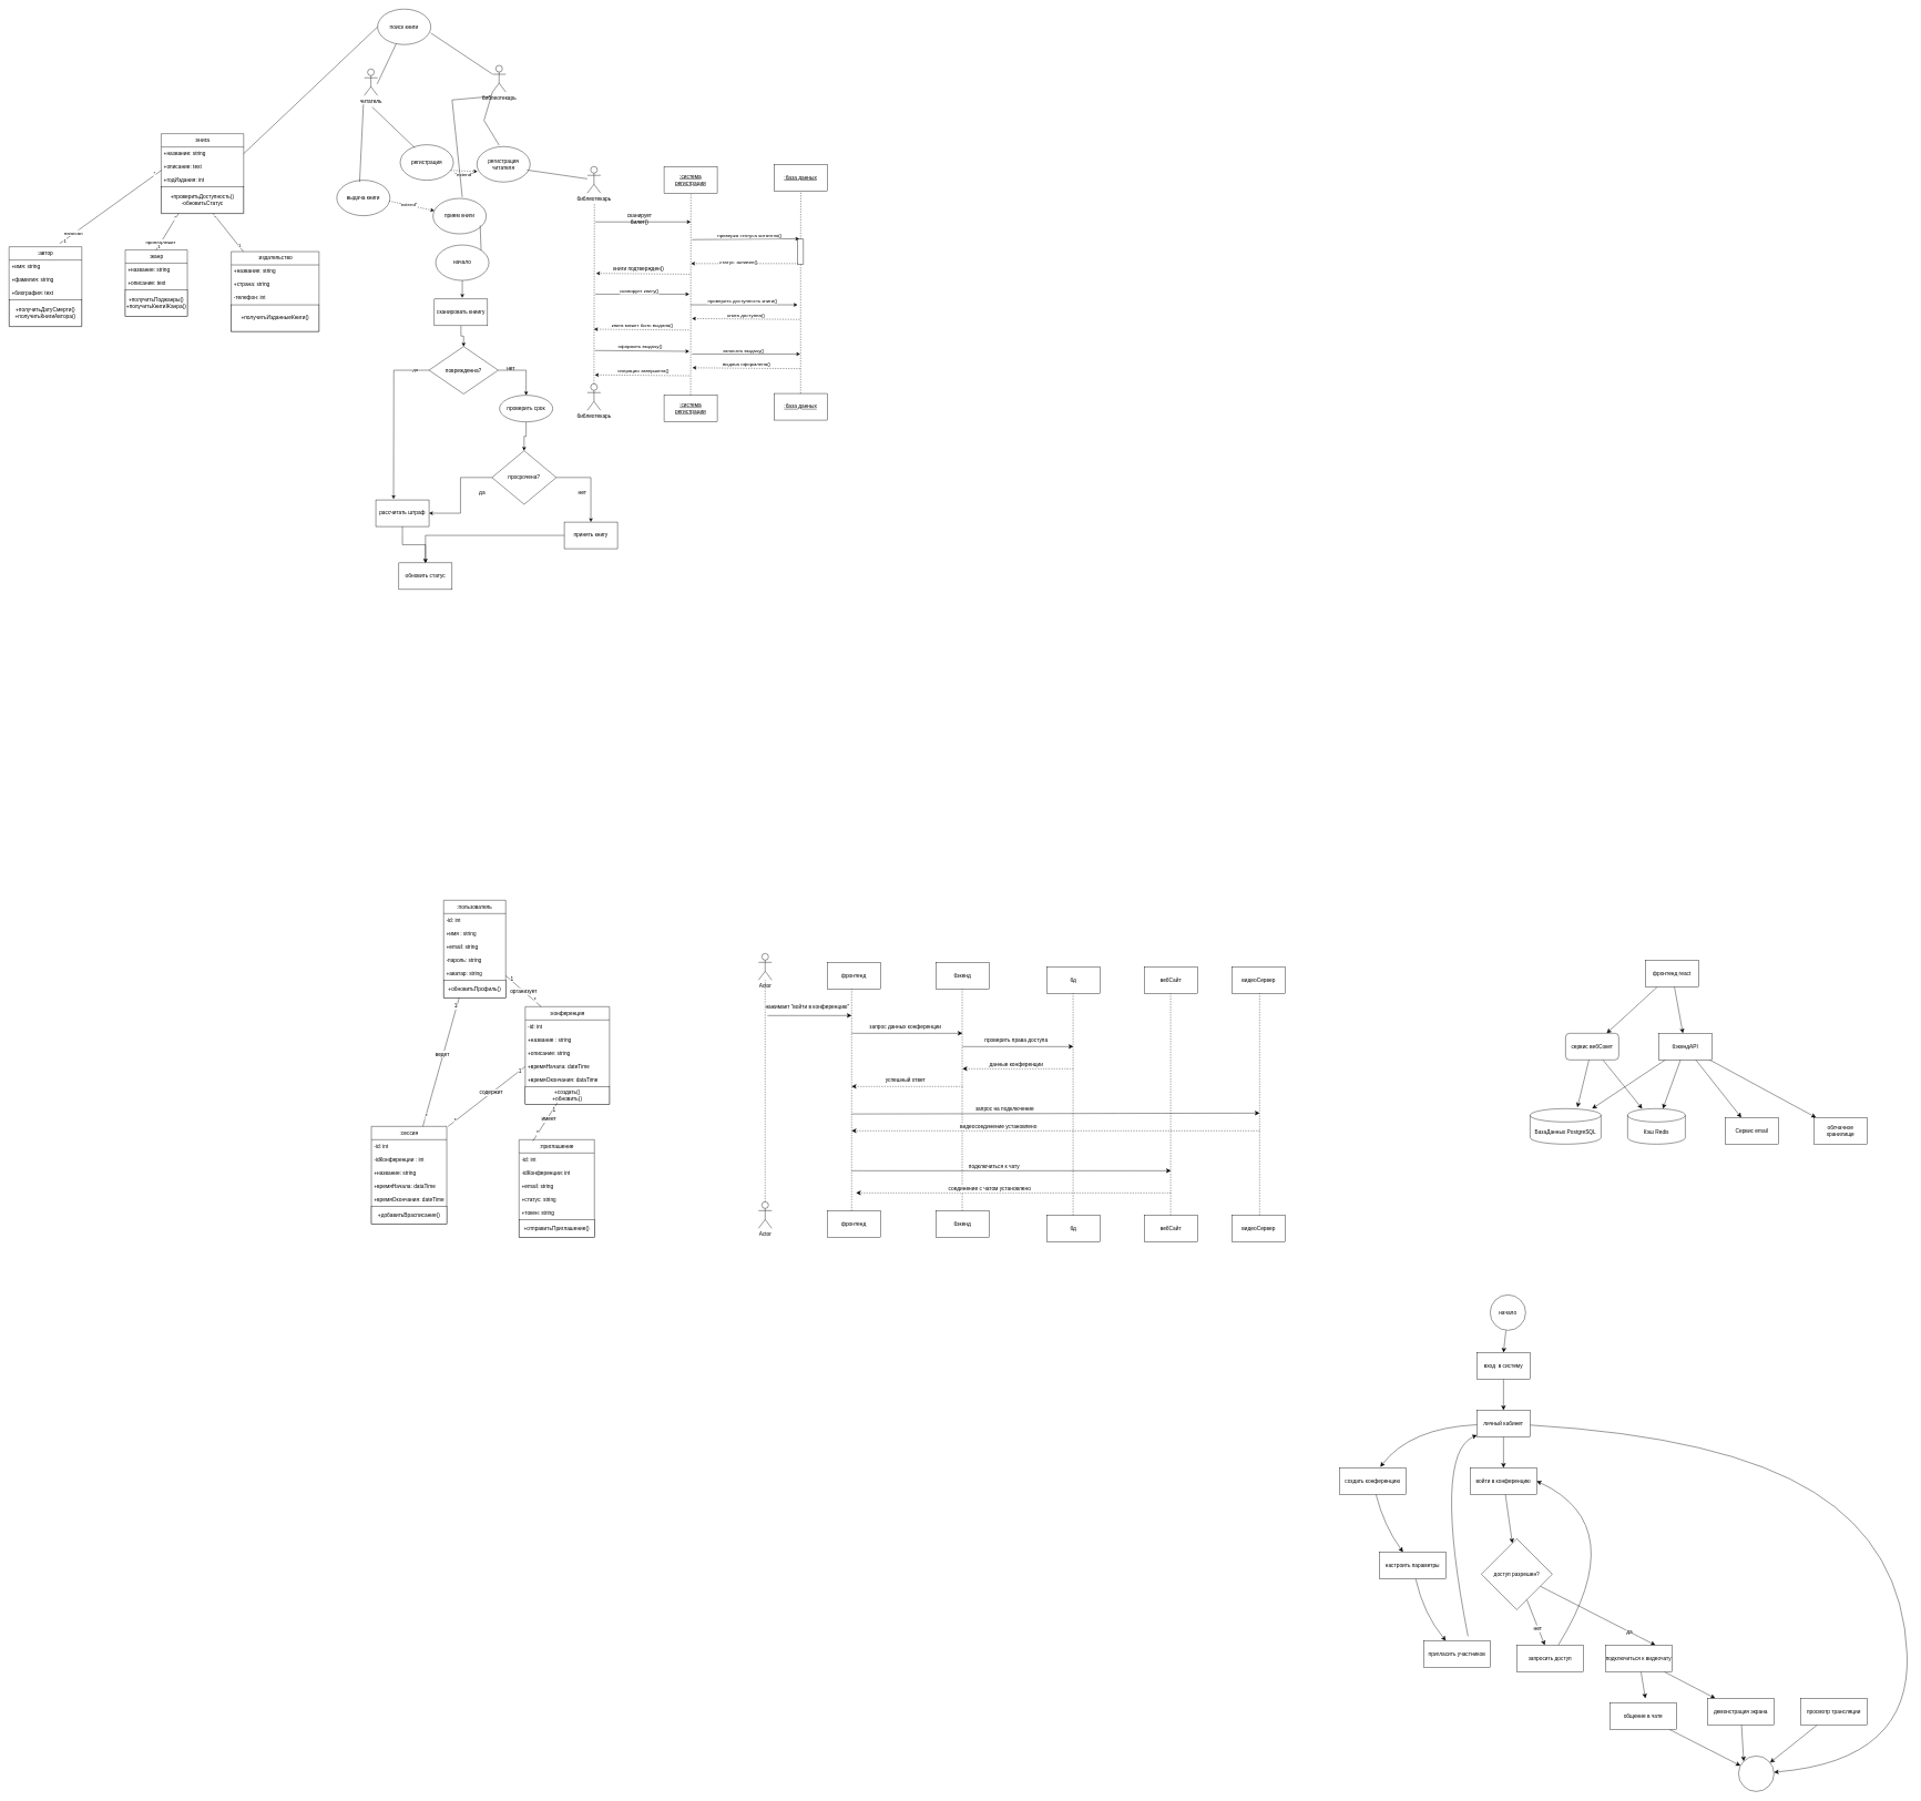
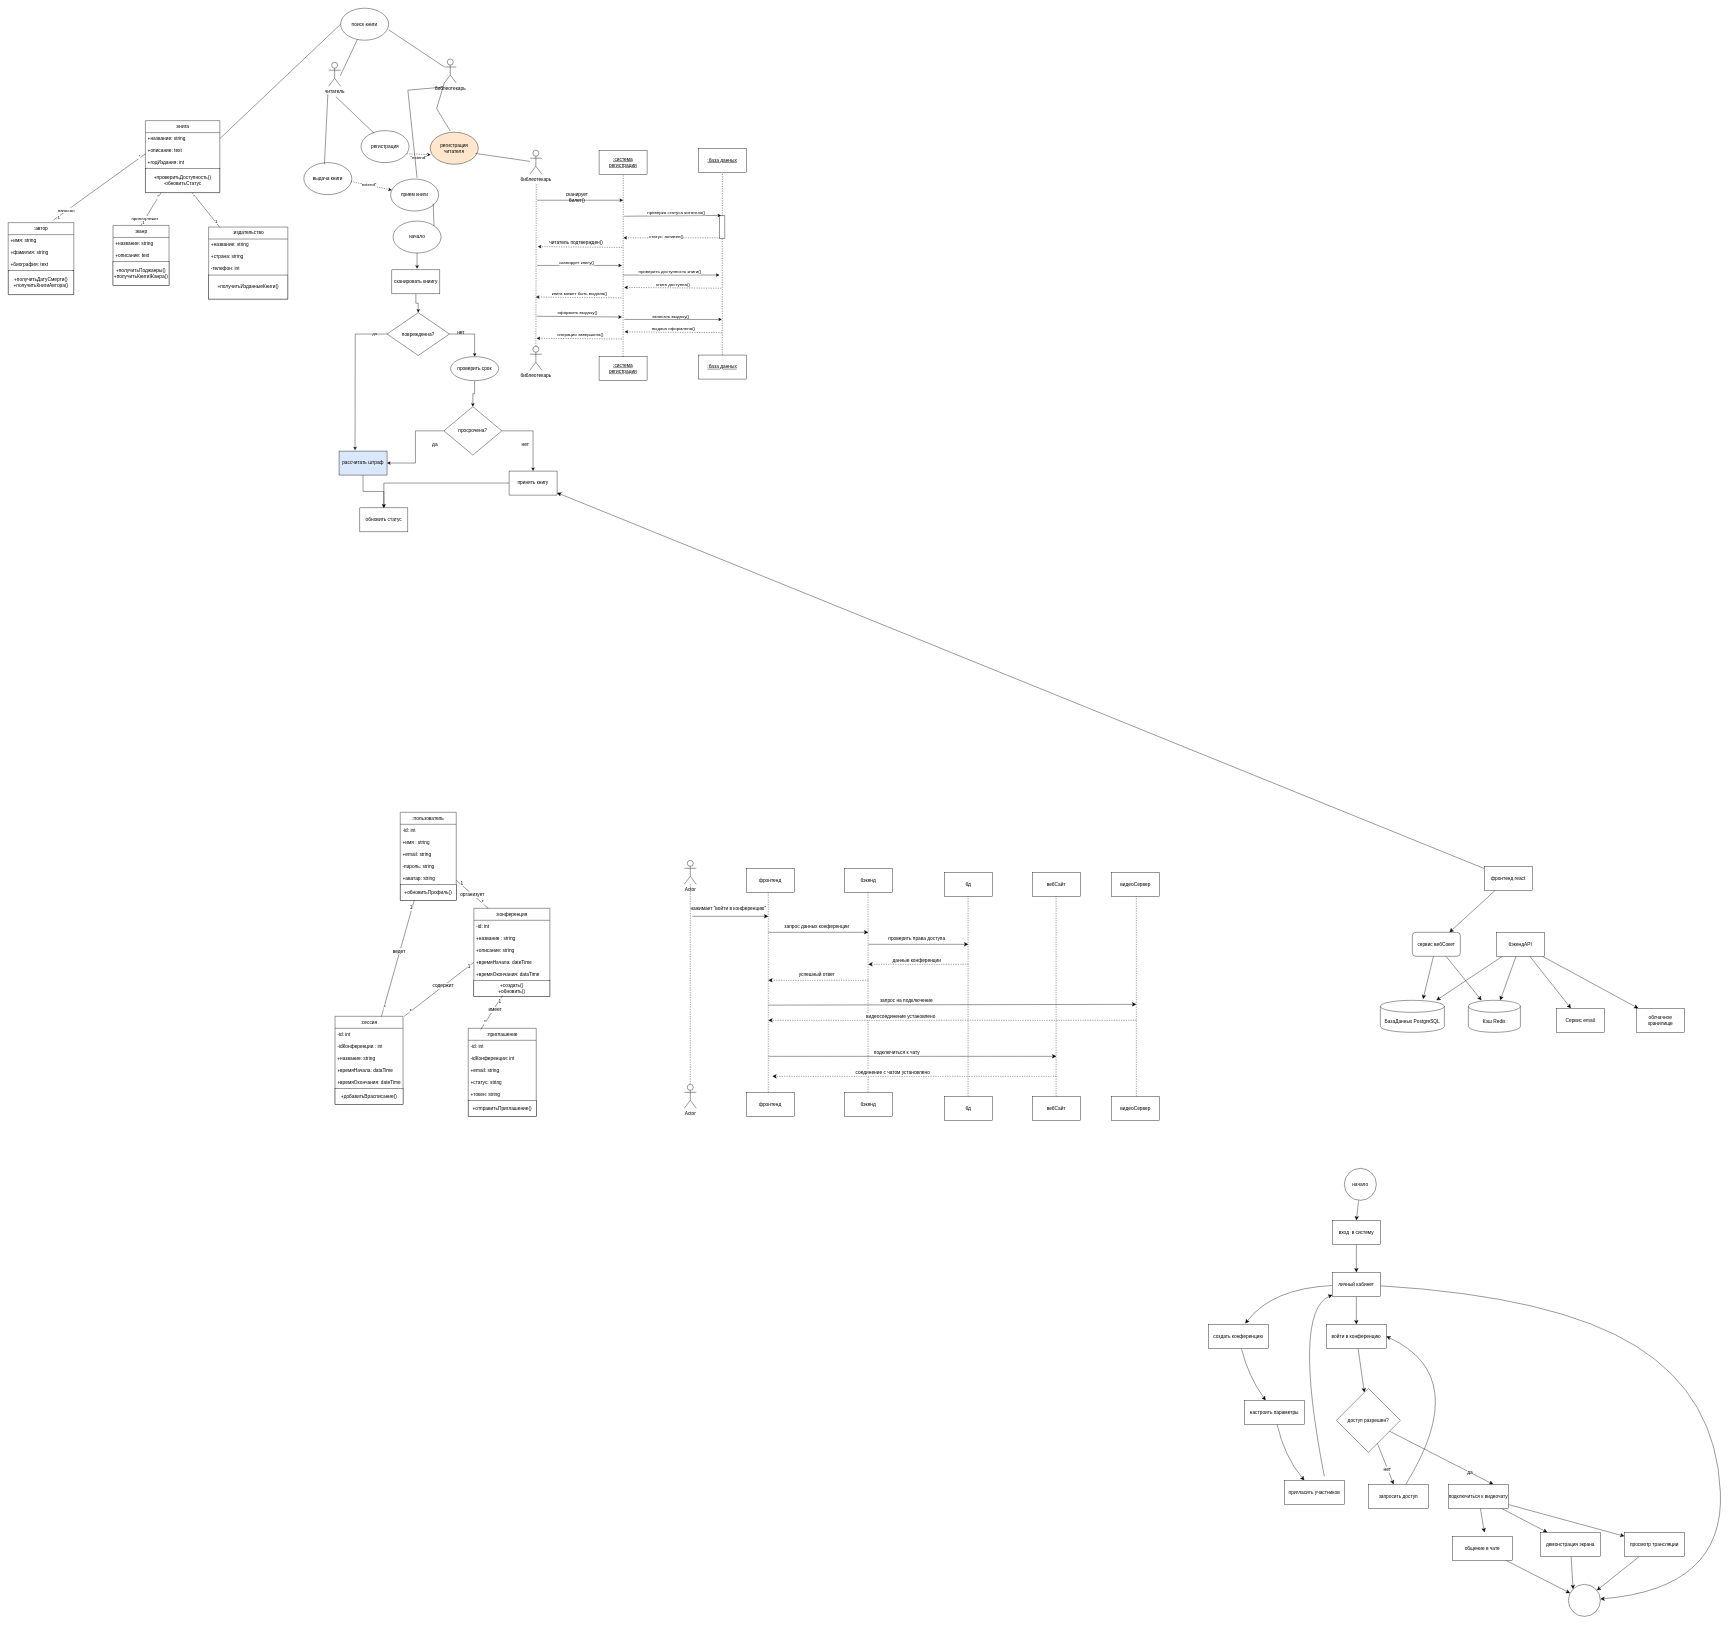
- <mxCell id="90" value="регистрация&lt;div&gt;читателя&lt;/div&gt;" style="ellipse;whiteSpace=wrap;html=1;" parent="1" vertex="1"><mxGeometry x="1075" y="330" width="120" height="80" as="geometry" /></mxCell>
+ <mxCell id="90" value="регистрация&lt;div&gt;читателя&lt;/div&gt;" style="ellipse;whiteSpace=wrap;html=1;fillColor=#ffe6cc;" parent="1" vertex="1"><mxGeometry x="1075" y="330" width="120" height="80" as="geometry" /></mxCell>
- <mxCell id="71" value="книги подтвержден()" style="text;html=1;whiteSpace=wrap;strokeColor=none;fillColor=none;align=center;verticalAlign=middle;rounded=0;" parent="1" vertex="1"><mxGeometry x="1364" y="591" width="152" height="30" as="geometry" /></mxCell>
+ <mxCell id="71" value="читатель подтвержден()" style="text;html=1;whiteSpace=wrap;strokeColor=none;fillColor=none;align=center;verticalAlign=middle;rounded=0;" parent="1" vertex="1"><mxGeometry x="1364" y="591" width="152" height="30" as="geometry" /></mxCell>
- <mxCell id="43" value="рассчитать штраф" style="rounded=0;whiteSpace=wrap;html=1;" parent="1" vertex="1"><mxGeometry x="847" y="1127" width="120" height="60" as="geometry" /></mxCell>
+ <mxCell id="43" value="рассчитать штраф" style="rounded=0;whiteSpace=wrap;html=1;fillColor=#dae8fc;" parent="1" vertex="1"><mxGeometry x="847" y="1127" width="120" height="60" as="geometry" /></mxCell>
- <mxCell id="189" style="edgeStyle=none;curved=1;rounded=0;orthogonalLoop=1;jettySize=auto;html=1;fontSize=12;startSize=8;endSize=8;" edge="1" parent="1" source="190" target="197"><mxGeometry relative="1" as="geometry" /></mxCell>
+ <mxCell id="189" style="edgeStyle=none;curved=1;rounded=0;orthogonalLoop=1;jettySize=auto;html=1;fontSize=12;startSize=8;endSize=8;" edge="1" parent="1" source="190" target="47"><mxGeometry relative="1" as="geometry" /></mxCell>
+ <mxCell id="225" style="edgeStyle=none;curved=1;rounded=0;orthogonalLoop=1;jettySize=auto;html=1;fontSize=12;startSize=8;endSize=8;" edge="1" parent="1" source="226" target="232"><mxGeometry relative="1" as="geometry" /></mxCell>
